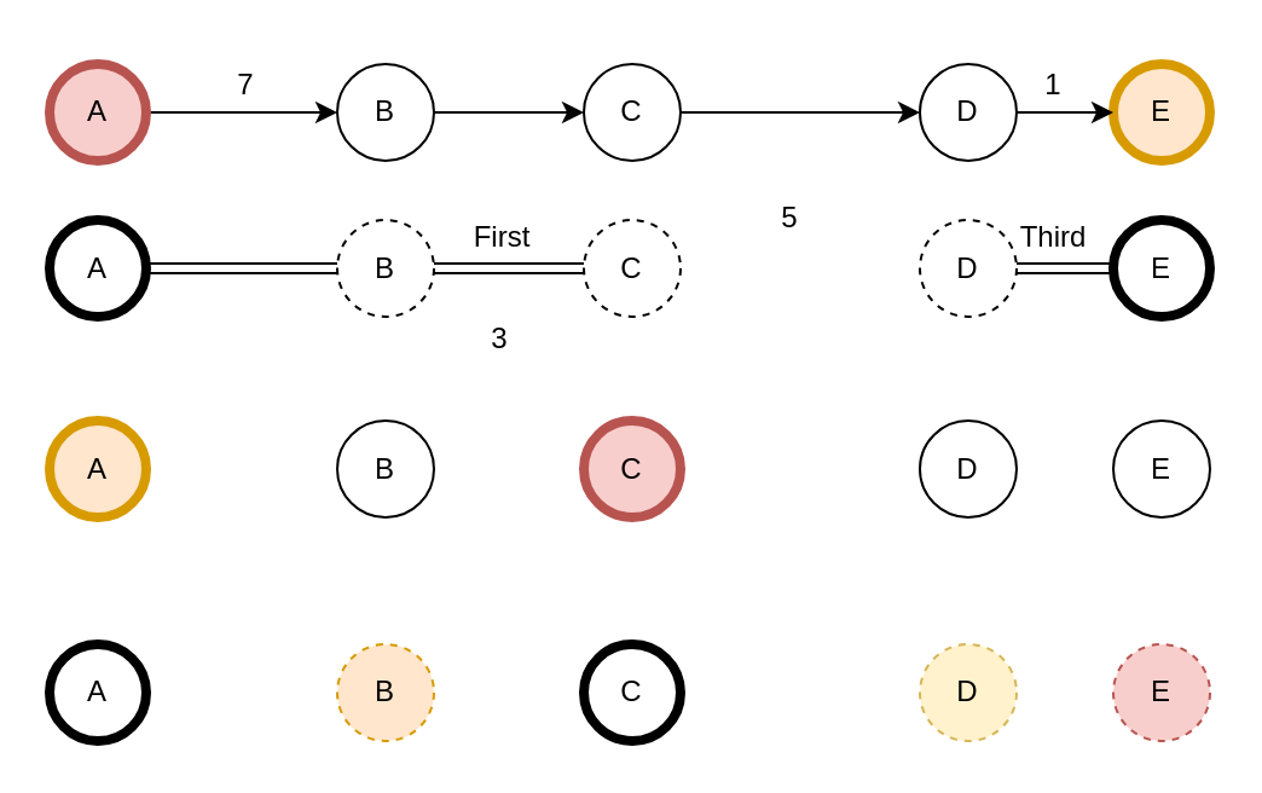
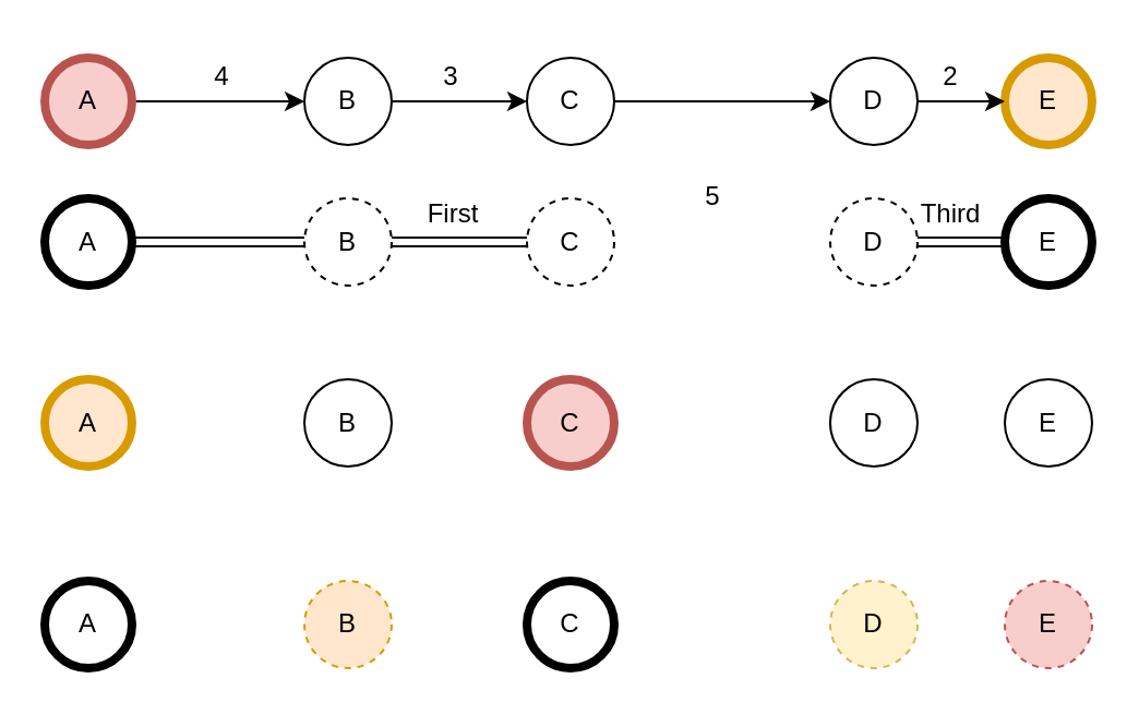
- <mxCell id="29" value="7" style="text;html=1;align=center;verticalAlign=middle;resizable=0;points=[];autosize=1;strokeColor=none;fillColor=none;" vertex="1" parent="1"><mxGeometry x="86" y="20" width="30" height="30" as="geometry" /></mxCell>
+ <mxCell id="29" value="4" style="text;html=1;align=center;verticalAlign=middle;resizable=0;points=[];autosize=1;strokeColor=none;fillColor=none;" vertex="1" parent="1"><mxGeometry x="86" y="20" width="30" height="30" as="geometry" /></mxCell>
- <mxCell id="30" value="1" style="text;html=1;align=center;verticalAlign=middle;resizable=0;points=[];autosize=1;strokeColor=none;fillColor=none;" vertex="1" parent="1"><mxGeometry x="420" y="20" width="30" height="30" as="geometry" /></mxCell>
+ <mxCell id="30" value="2" style="text;html=1;align=center;verticalAlign=middle;resizable=0;points=[];autosize=1;strokeColor=none;fillColor=none;" vertex="1" parent="1"><mxGeometry x="420" y="20" width="30" height="30" as="geometry" /></mxCell>
- <mxCell id="32" value="3" style="text;html=1;align=center;verticalAlign=middle;resizable=0;points=[];autosize=1;strokeColor=none;fillColor=none;" vertex="1" parent="1"><mxGeometry x="191" y="125" width="30" height="30" as="geometry" /></mxCell>
+ <mxCell id="32" value="3" style="text;html=1;align=center;verticalAlign=middle;resizable=0;points=[];autosize=1;strokeColor=none;fillColor=none;" vertex="1" parent="1"><mxGeometry x="191" y="20" width="30" height="30" as="geometry" /></mxCell>
